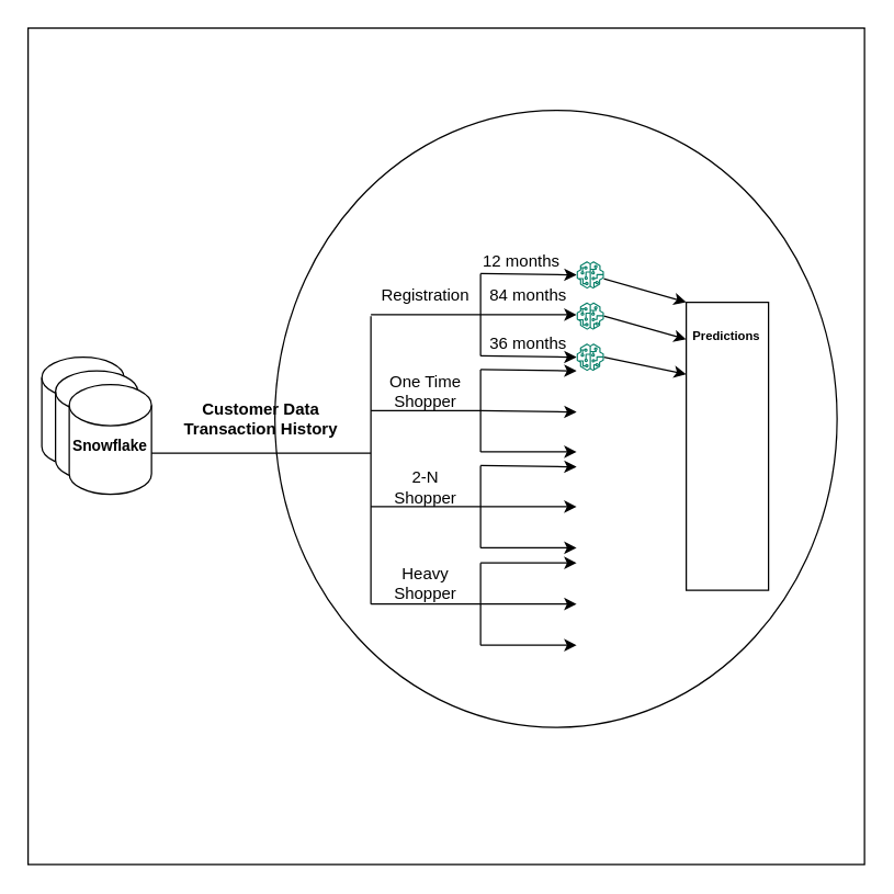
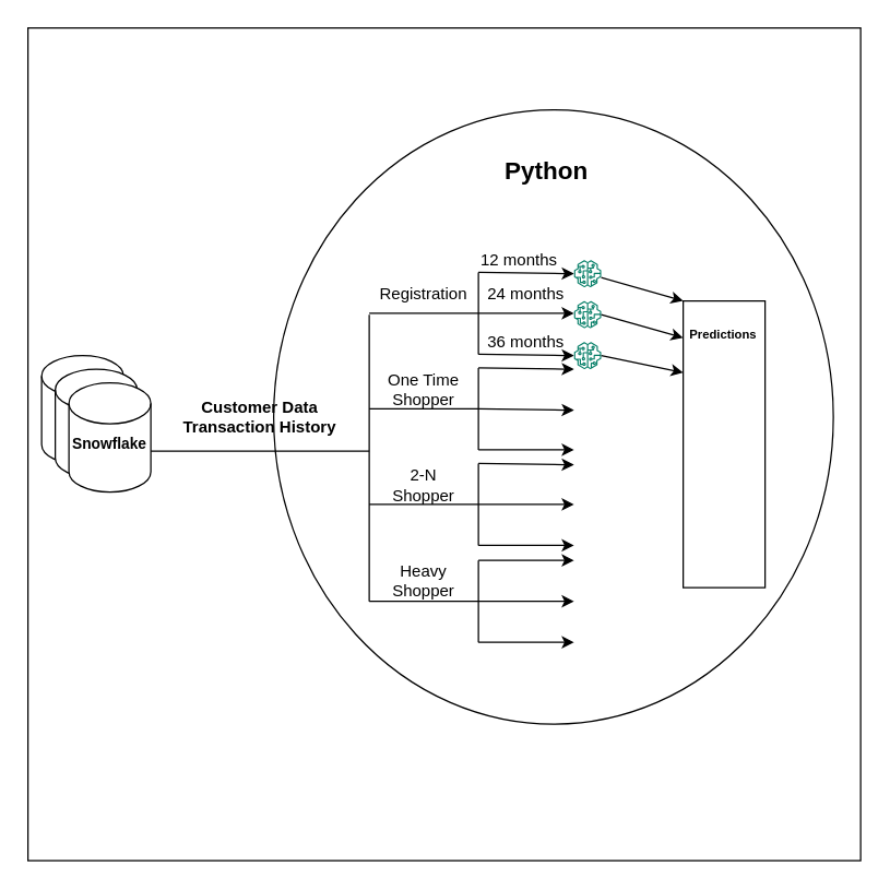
+ <mxCell id="37" value="&lt;b&gt;&lt;font style=&quot;font-size: 18px;&quot;&gt;Python&lt;/font&gt;&lt;/b&gt;" style="text;html=1;strokeColor=none;fillColor=none;align=center;verticalAlign=middle;whiteSpace=wrap;rounded=0;" parent="1" vertex="1"><mxGeometry x="350" y="110" width="100" height="30" as="geometry" /></mxCell>
- <mxCell id="35" value="84 months" style="text;html=1;strokeColor=none;fillColor=none;align=center;verticalAlign=middle;whiteSpace=wrap;rounded=0;" parent="1" vertex="1"><mxGeometry x="355" y="205" width="60" height="20" as="geometry" /></mxCell>
+ <mxCell id="35" value="24 months" style="text;html=1;strokeColor=none;fillColor=none;align=center;verticalAlign=middle;whiteSpace=wrap;rounded=0;" parent="1" vertex="1"><mxGeometry x="355" y="205" width="60" height="20" as="geometry" /></mxCell>
